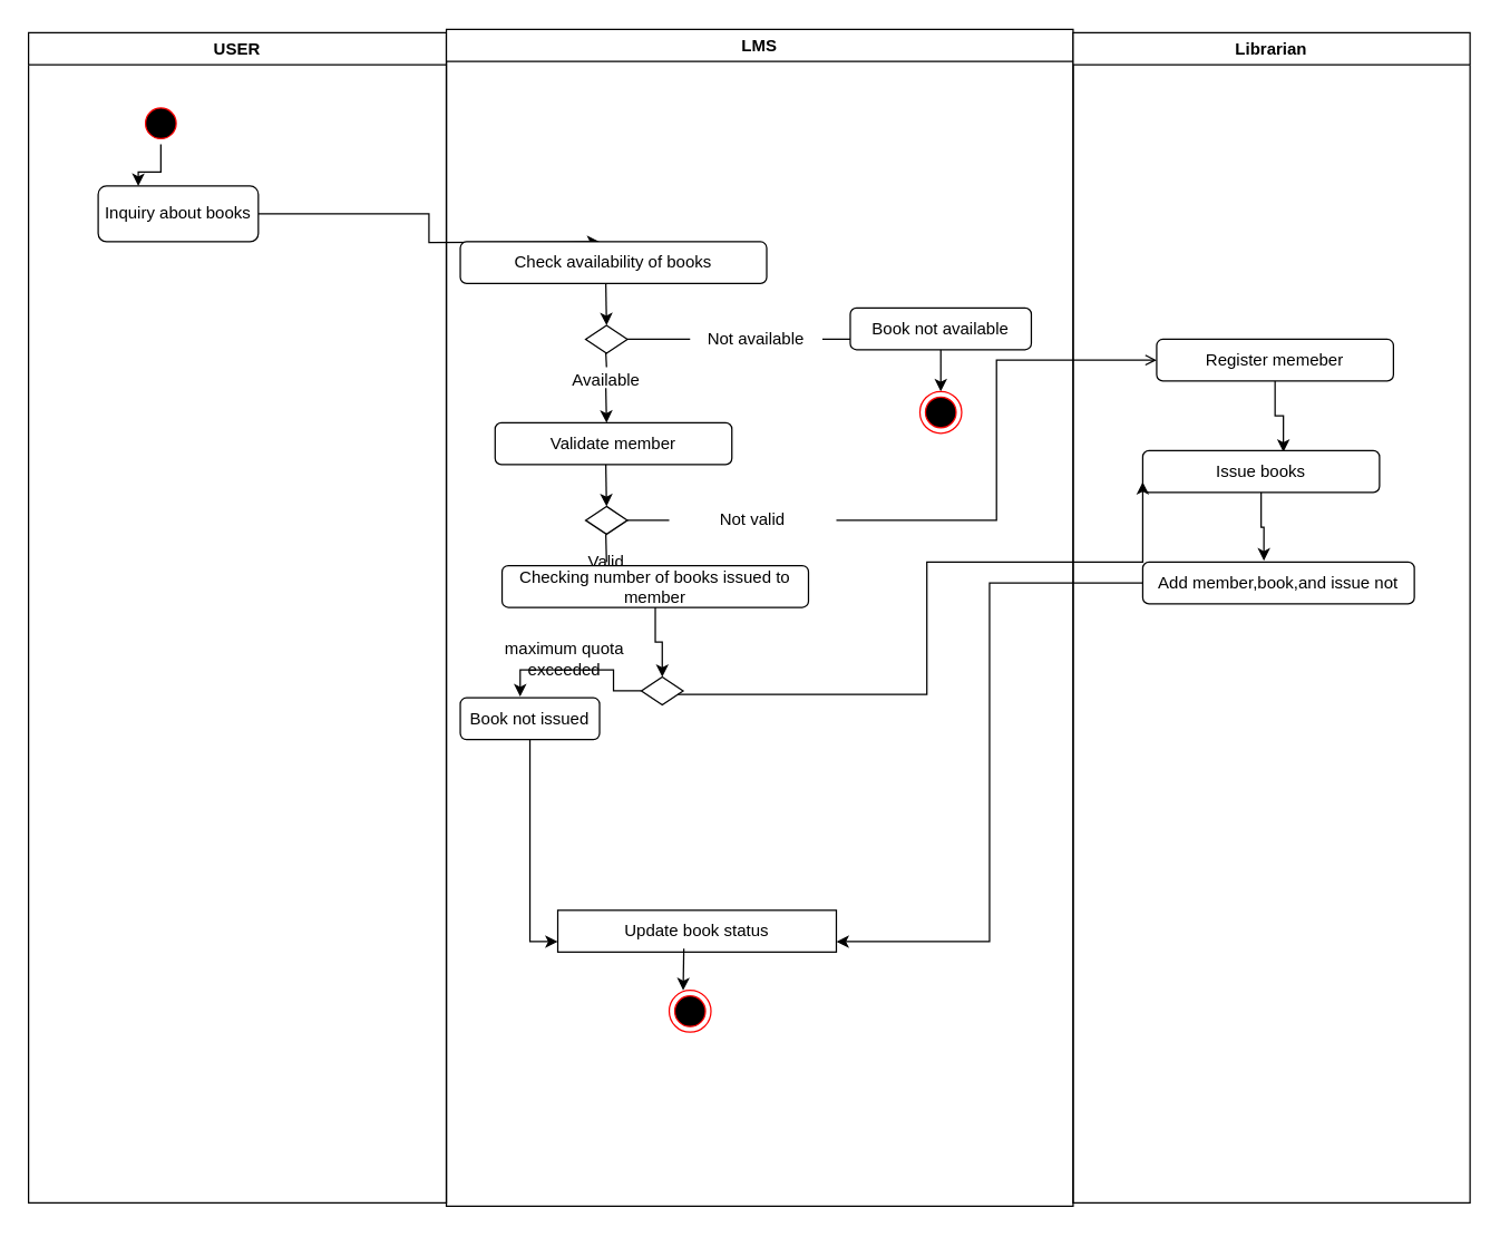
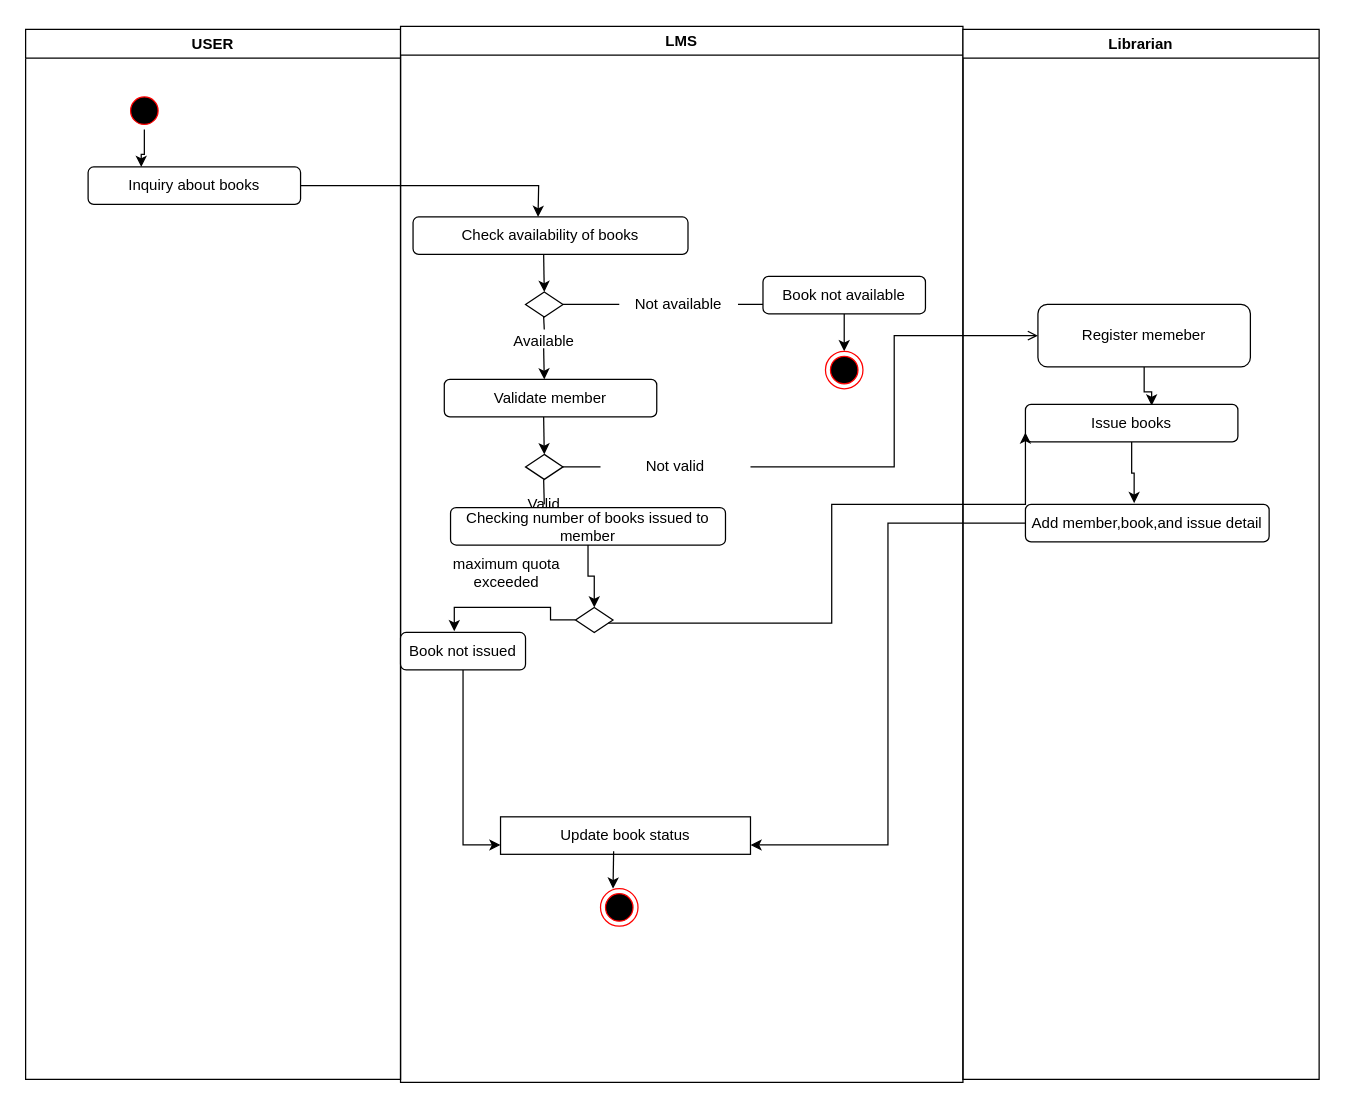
- <mxCell id="3" value="Inquiry about books" style="rounded=1;whiteSpace=wrap;html=1;" vertex="1" parent="1"><mxGeometry x="70" y="133" width="115" height="40" as="geometry" /></mxCell>
+ <mxCell id="3" value="Inquiry about books" style="rounded=1;whiteSpace=wrap;html=1;" vertex="1" parent="1"><mxGeometry x="70" y="133" width="170" height="30" as="geometry" /></mxCell>
- <mxCell id="20" value="Register memeber" style="rounded=1;whiteSpace=wrap;html=1;" vertex="1" parent="1"><mxGeometry x="830" y="243" width="170" height="30" as="geometry" /></mxCell>
+ <mxCell id="20" value="Register memeber" style="rounded=1;whiteSpace=wrap;html=1;" vertex="1" parent="1"><mxGeometry x="830" y="243" width="170" height="50" as="geometry" /></mxCell>
- <mxCell id="43" value="Add member,book,and issue not" style="rounded=1;whiteSpace=wrap;html=1;" vertex="1" parent="40"><mxGeometry x="50" y="380" width="195" height="30" as="geometry" /></mxCell>
+ <mxCell id="43" value="Add member,book,and issue detail" style="rounded=1;whiteSpace=wrap;html=1;" vertex="1" parent="40"><mxGeometry x="50" y="380" width="195" height="30" as="geometry" /></mxCell>
- <mxCell id="27" value="maximum quota&lt;br&gt;exceeded" style="text;html=1;strokeColor=none;fillColor=none;align=center;verticalAlign=middle;whiteSpace=wrap;rounded=0;" vertex="1" parent="1"><mxGeometry x="340" y="463" width="130" height="20" as="geometry" /></mxCell>
+ <mxCell id="27" value="maximum quota&lt;br&gt;exceeded" style="text;html=1;strokeColor=none;fillColor=none;align=center;verticalAlign=middle;whiteSpace=wrap;rounded=0;" vertex="1" parent="1"><mxGeometry x="340" y="448" width="130" height="20" as="geometry" /></mxCell>
- <mxCell id="36" value="Book not issued" style="rounded=1;whiteSpace=wrap;html=1;" vertex="1" parent="29"><mxGeometry x="10" y="480" width="100" height="30" as="geometry" /></mxCell>
+ <mxCell id="36" value="Book not issued" style="rounded=1;whiteSpace=wrap;html=1;" vertex="1" parent="29"><mxGeometry y="485" width="100" height="30" as="geometry" /></mxCell>
